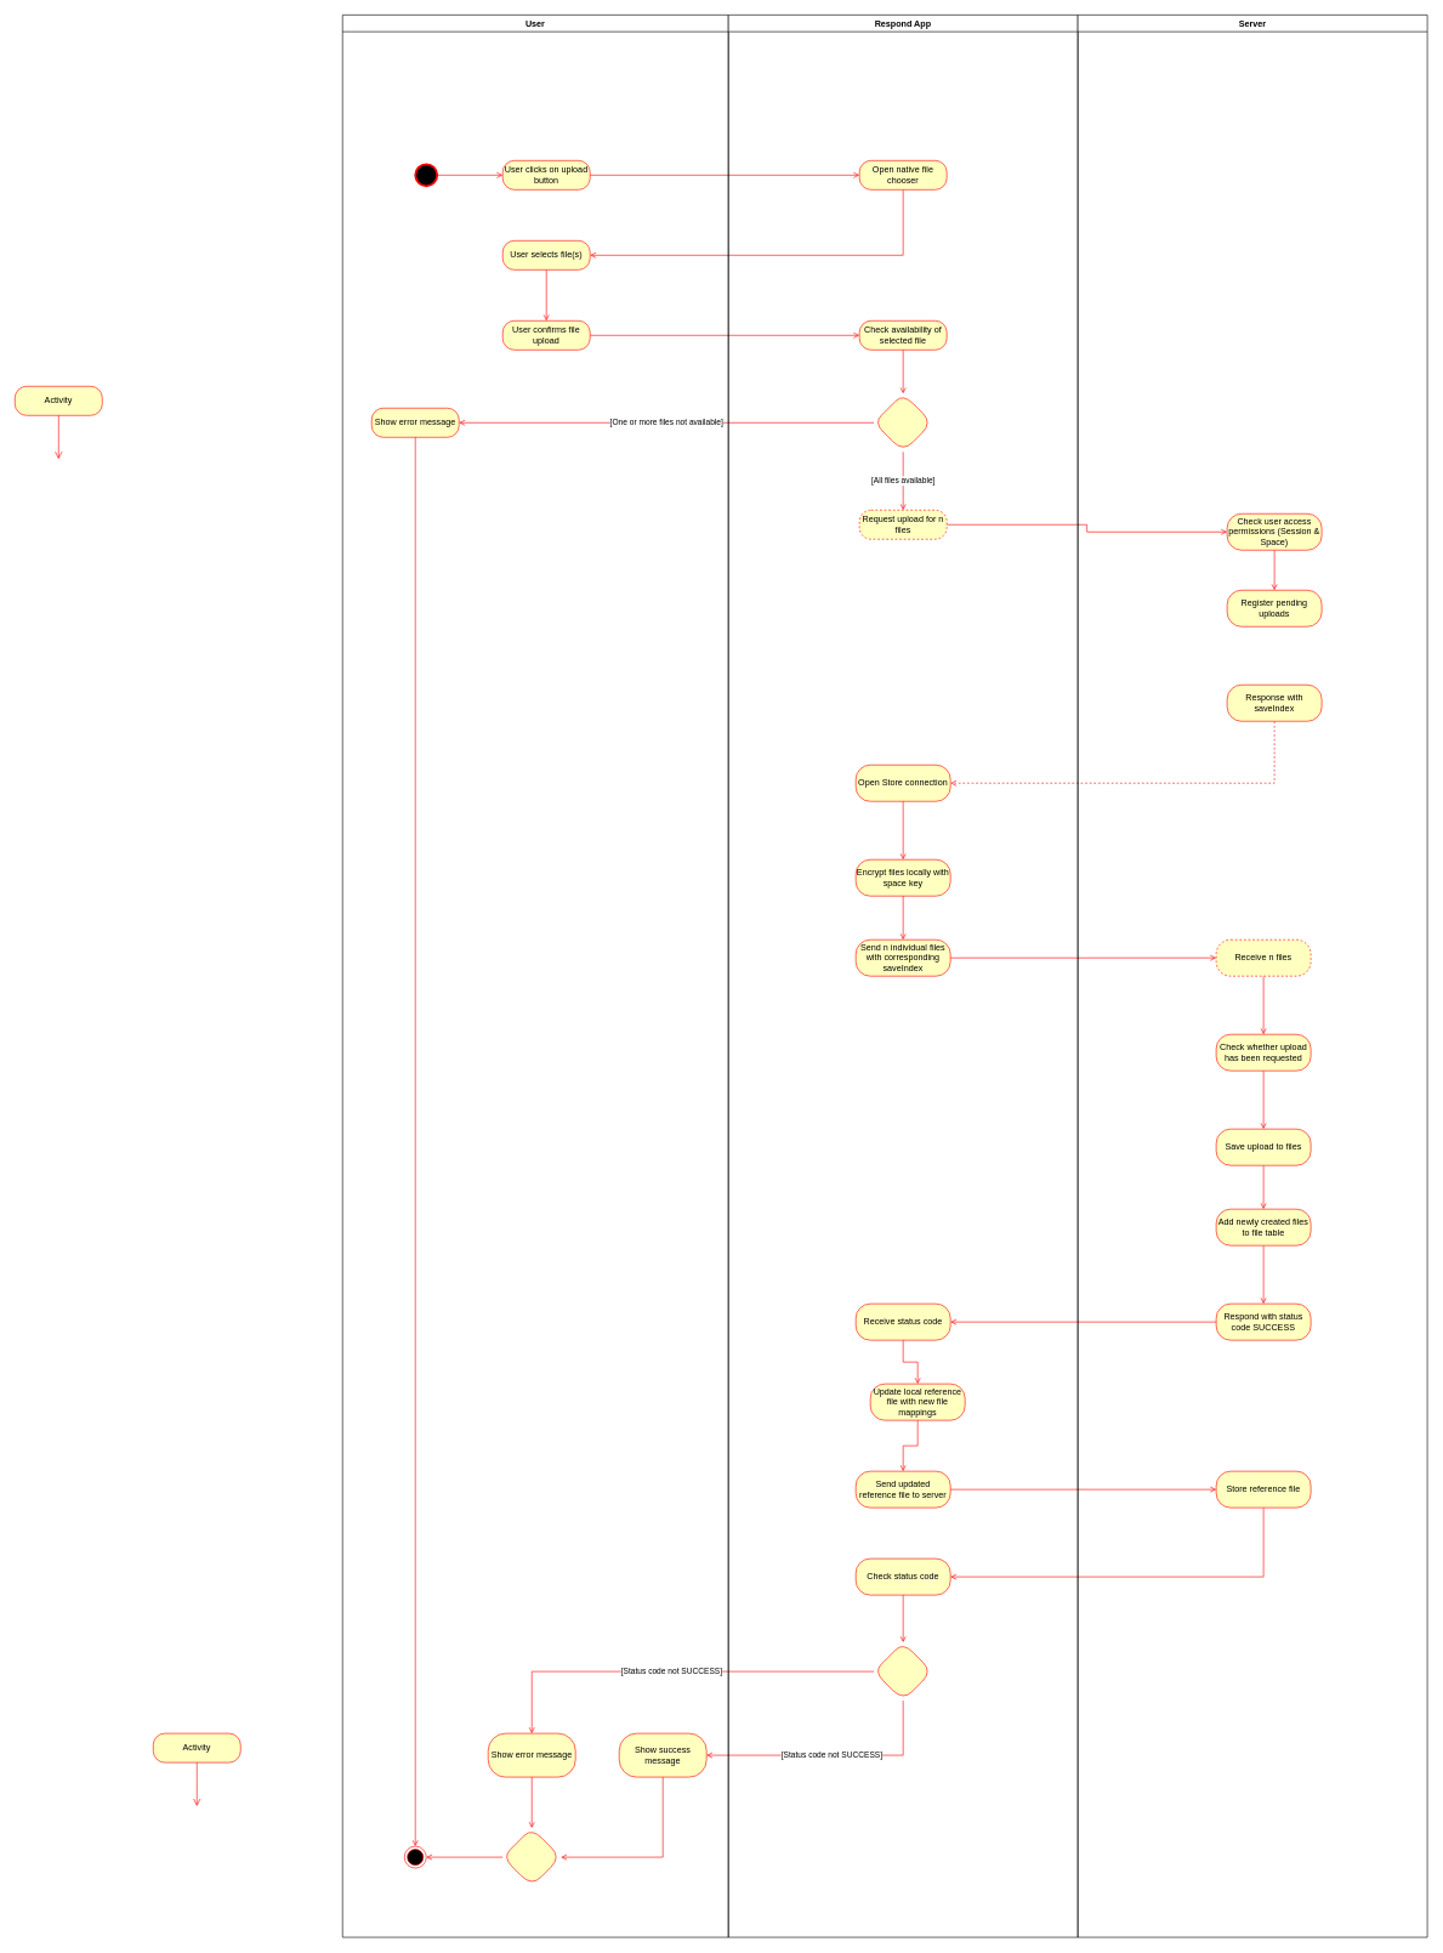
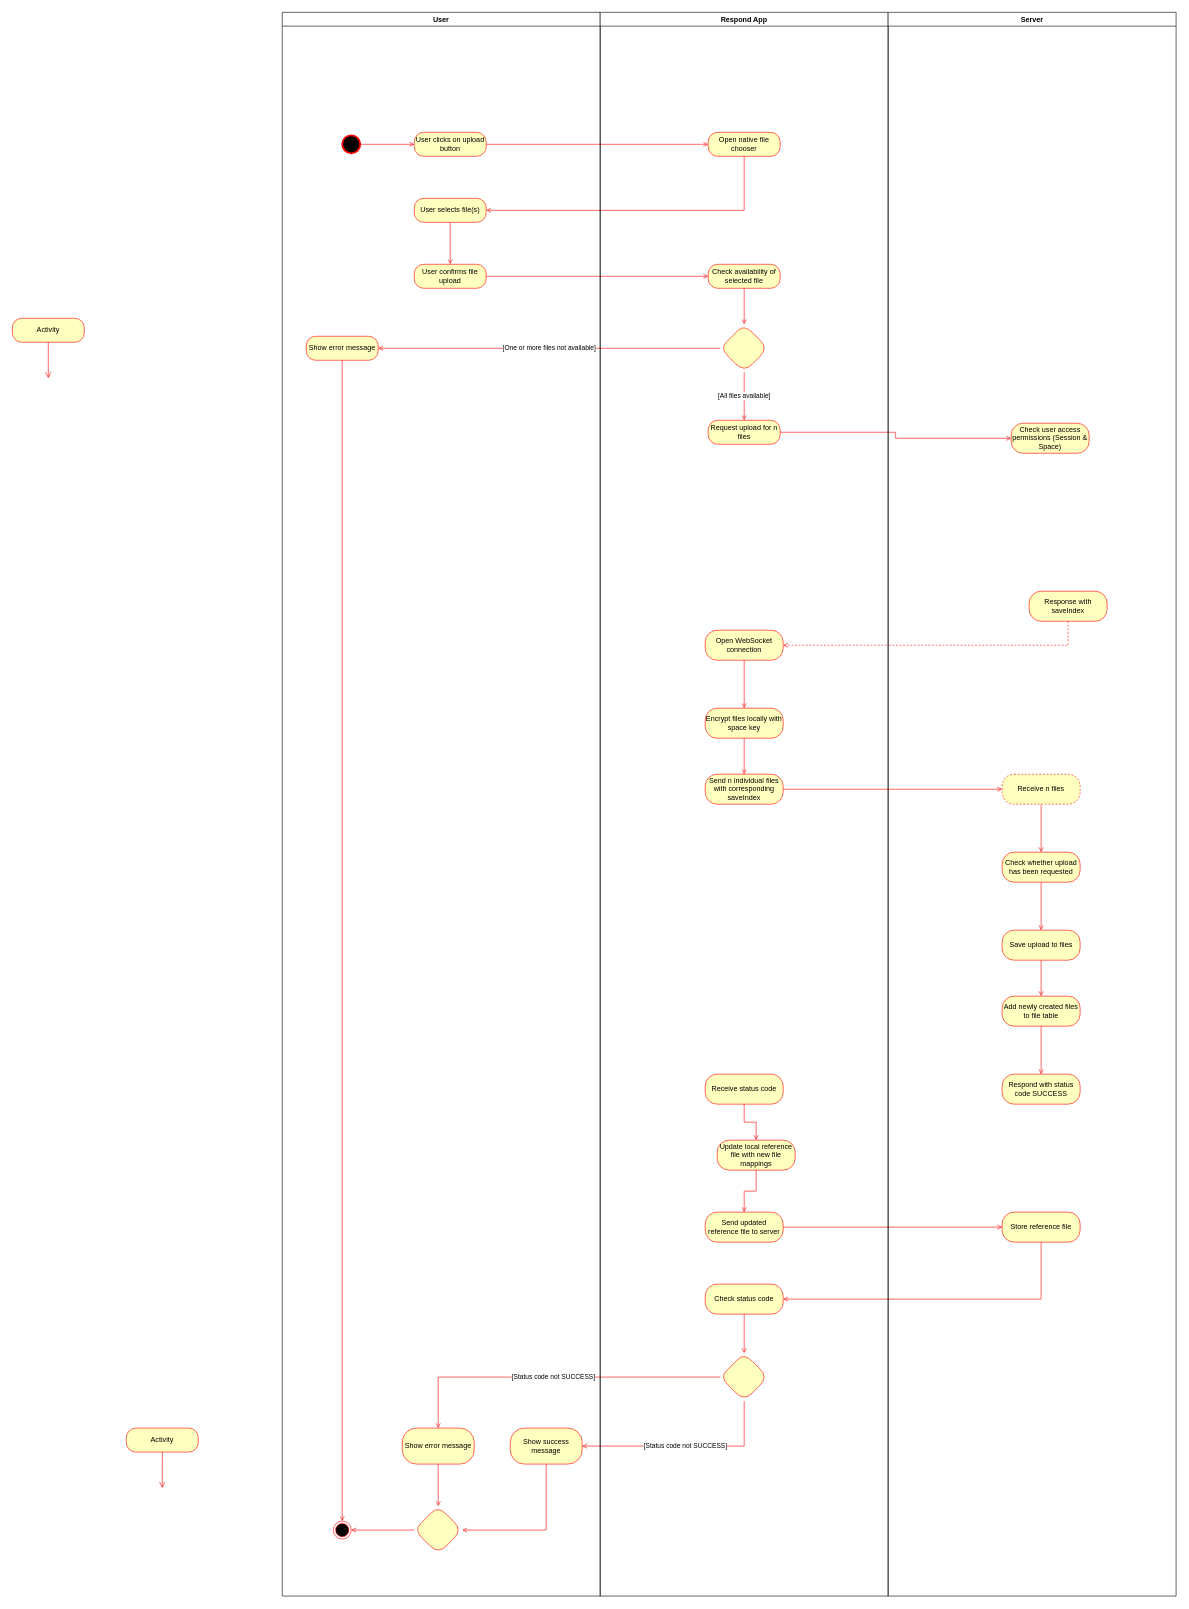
- <mxCell id="47" value="Request upload for n files" style="rounded=1;whiteSpace=wrap;html=1;arcSize=40;fontColor=#000000;fillColor=#ffffc0;strokeColor=#ff0000;dashed=1;" vertex="1" parent="42"><mxGeometry x="180" y="680" width="120" height="40" as="geometry" /></mxCell>
+ <mxCell id="47" value="Request upload for n files" style="rounded=1;whiteSpace=wrap;html=1;arcSize=40;fontColor=#000000;fillColor=#ffffc0;strokeColor=#ff0000;" vertex="1" parent="42"><mxGeometry x="180" y="680" width="120" height="40" as="geometry" /></mxCell>
- <mxCell id="7" value="" style="edgeStyle=orthogonalEdgeStyle;rounded=0;orthogonalLoop=1;jettySize=auto;html=1;endArrow=open;endFill=0;strokeColor=#FF0000;" edge="1" parent="1" source="8" target="9"><mxGeometry relative="1" as="geometry" /></mxCell>
- <mxCell id="9" value="Register pending uploads" style="rounded=1;whiteSpace=wrap;html=1;arcSize=40;fontColor=#000000;fillColor=#ffffc0;strokeColor=#ff0000;" vertex="1" parent="1"><mxGeometry x="1685" y="810" width="130" height="50" as="geometry" /></mxCell>
- <mxCell id="11" value="Response with saveIndex" style="rounded=1;whiteSpace=wrap;html=1;arcSize=40;fontColor=#000000;fillColor=#ffffc0;strokeColor=#ff0000;" vertex="1" parent="1"><mxGeometry x="1685" y="940" width="130" height="50" as="geometry" /></mxCell>
+ <mxCell id="11" value="Response with saveIndex" style="rounded=1;whiteSpace=wrap;html=1;arcSize=40;fontColor=#000000;fillColor=#ffffc0;strokeColor=#ff0000;" vertex="1" parent="1"><mxGeometry x="1715" y="985" width="130" height="50" as="geometry" /></mxCell>
- <mxCell id="49" value="Open Store connection" style="rounded=1;whiteSpace=wrap;html=1;arcSize=40;fontColor=#000000;fillColor=#ffffc0;strokeColor=#ff0000;" vertex="1" parent="42"><mxGeometry x="175" y="1030" width="130" height="50" as="geometry" /></mxCell>
+ <mxCell id="49" value="Open WebSocket connection" style="rounded=1;whiteSpace=wrap;html=1;arcSize=40;fontColor=#000000;fillColor=#ffffc0;strokeColor=#ff0000;" vertex="1" parent="42"><mxGeometry x="175" y="1030" width="130" height="50" as="geometry" /></mxCell>
- <mxCell id="21" value="" style="edgeStyle=orthogonalEdgeStyle;rounded=0;orthogonalLoop=1;jettySize=auto;html=1;endArrow=open;endFill=0;strokeColor=#FF0000;" edge="1" parent="1" source="22" target="54"><mxGeometry relative="1" as="geometry" /></mxCell>
